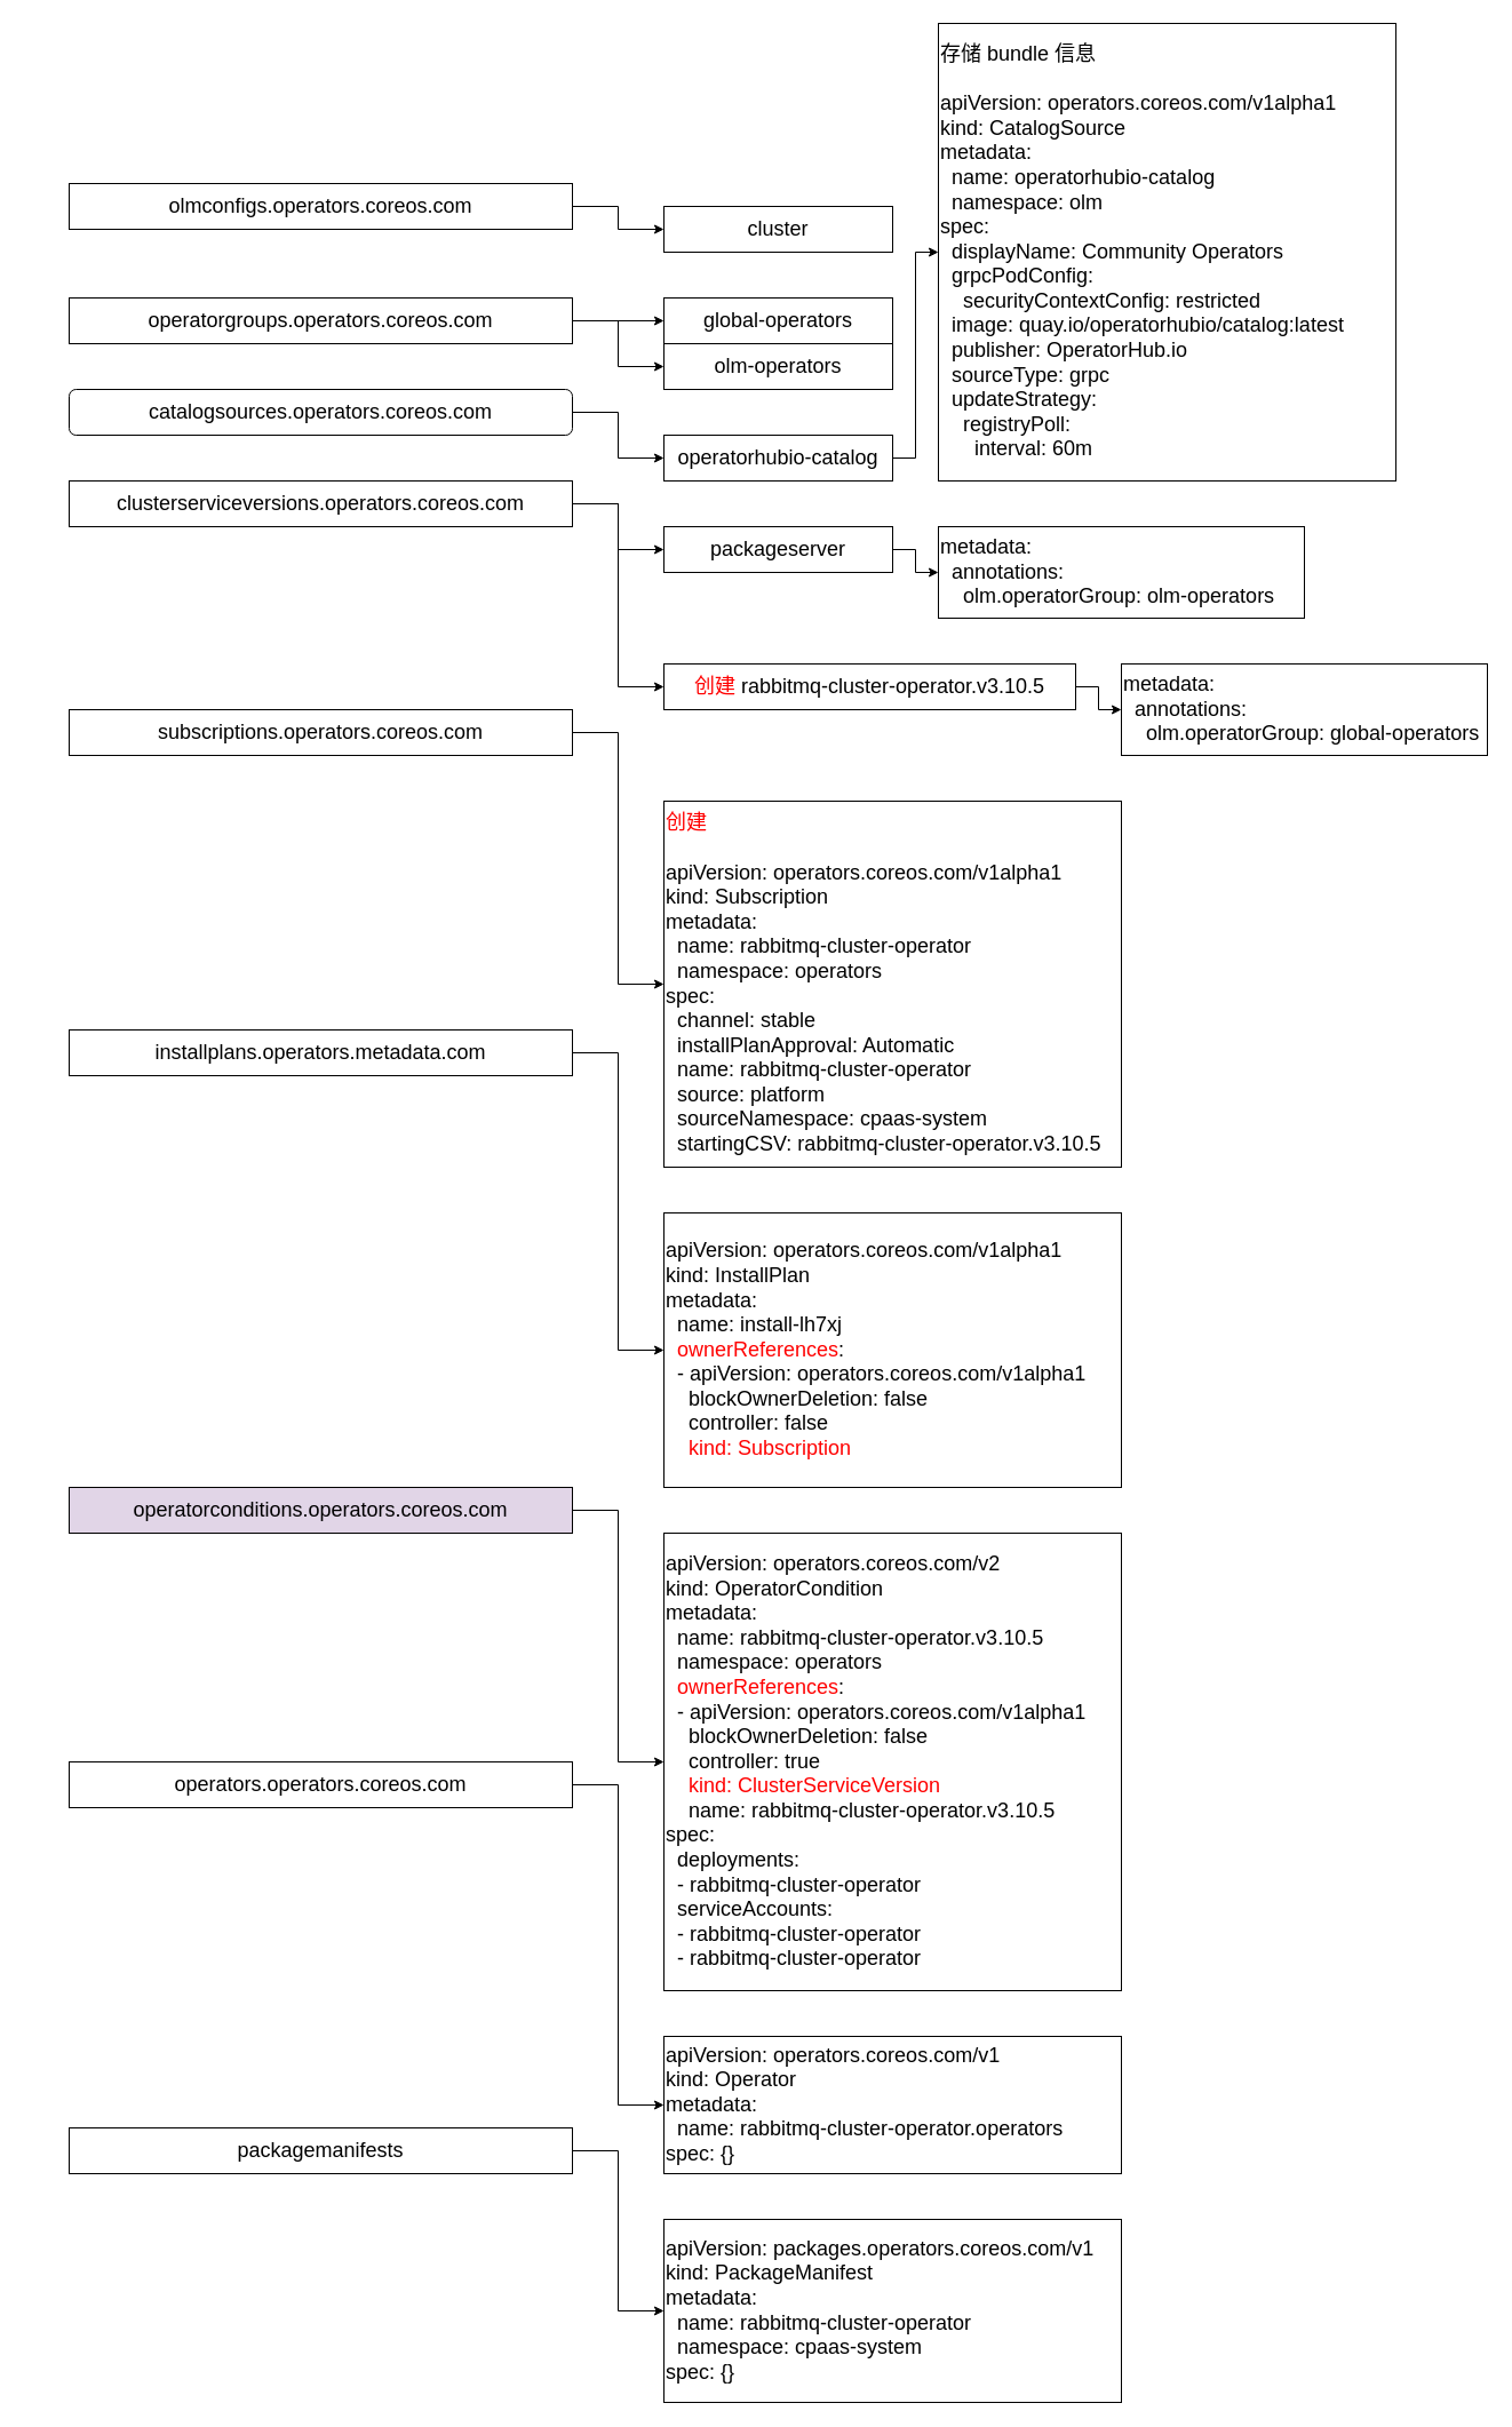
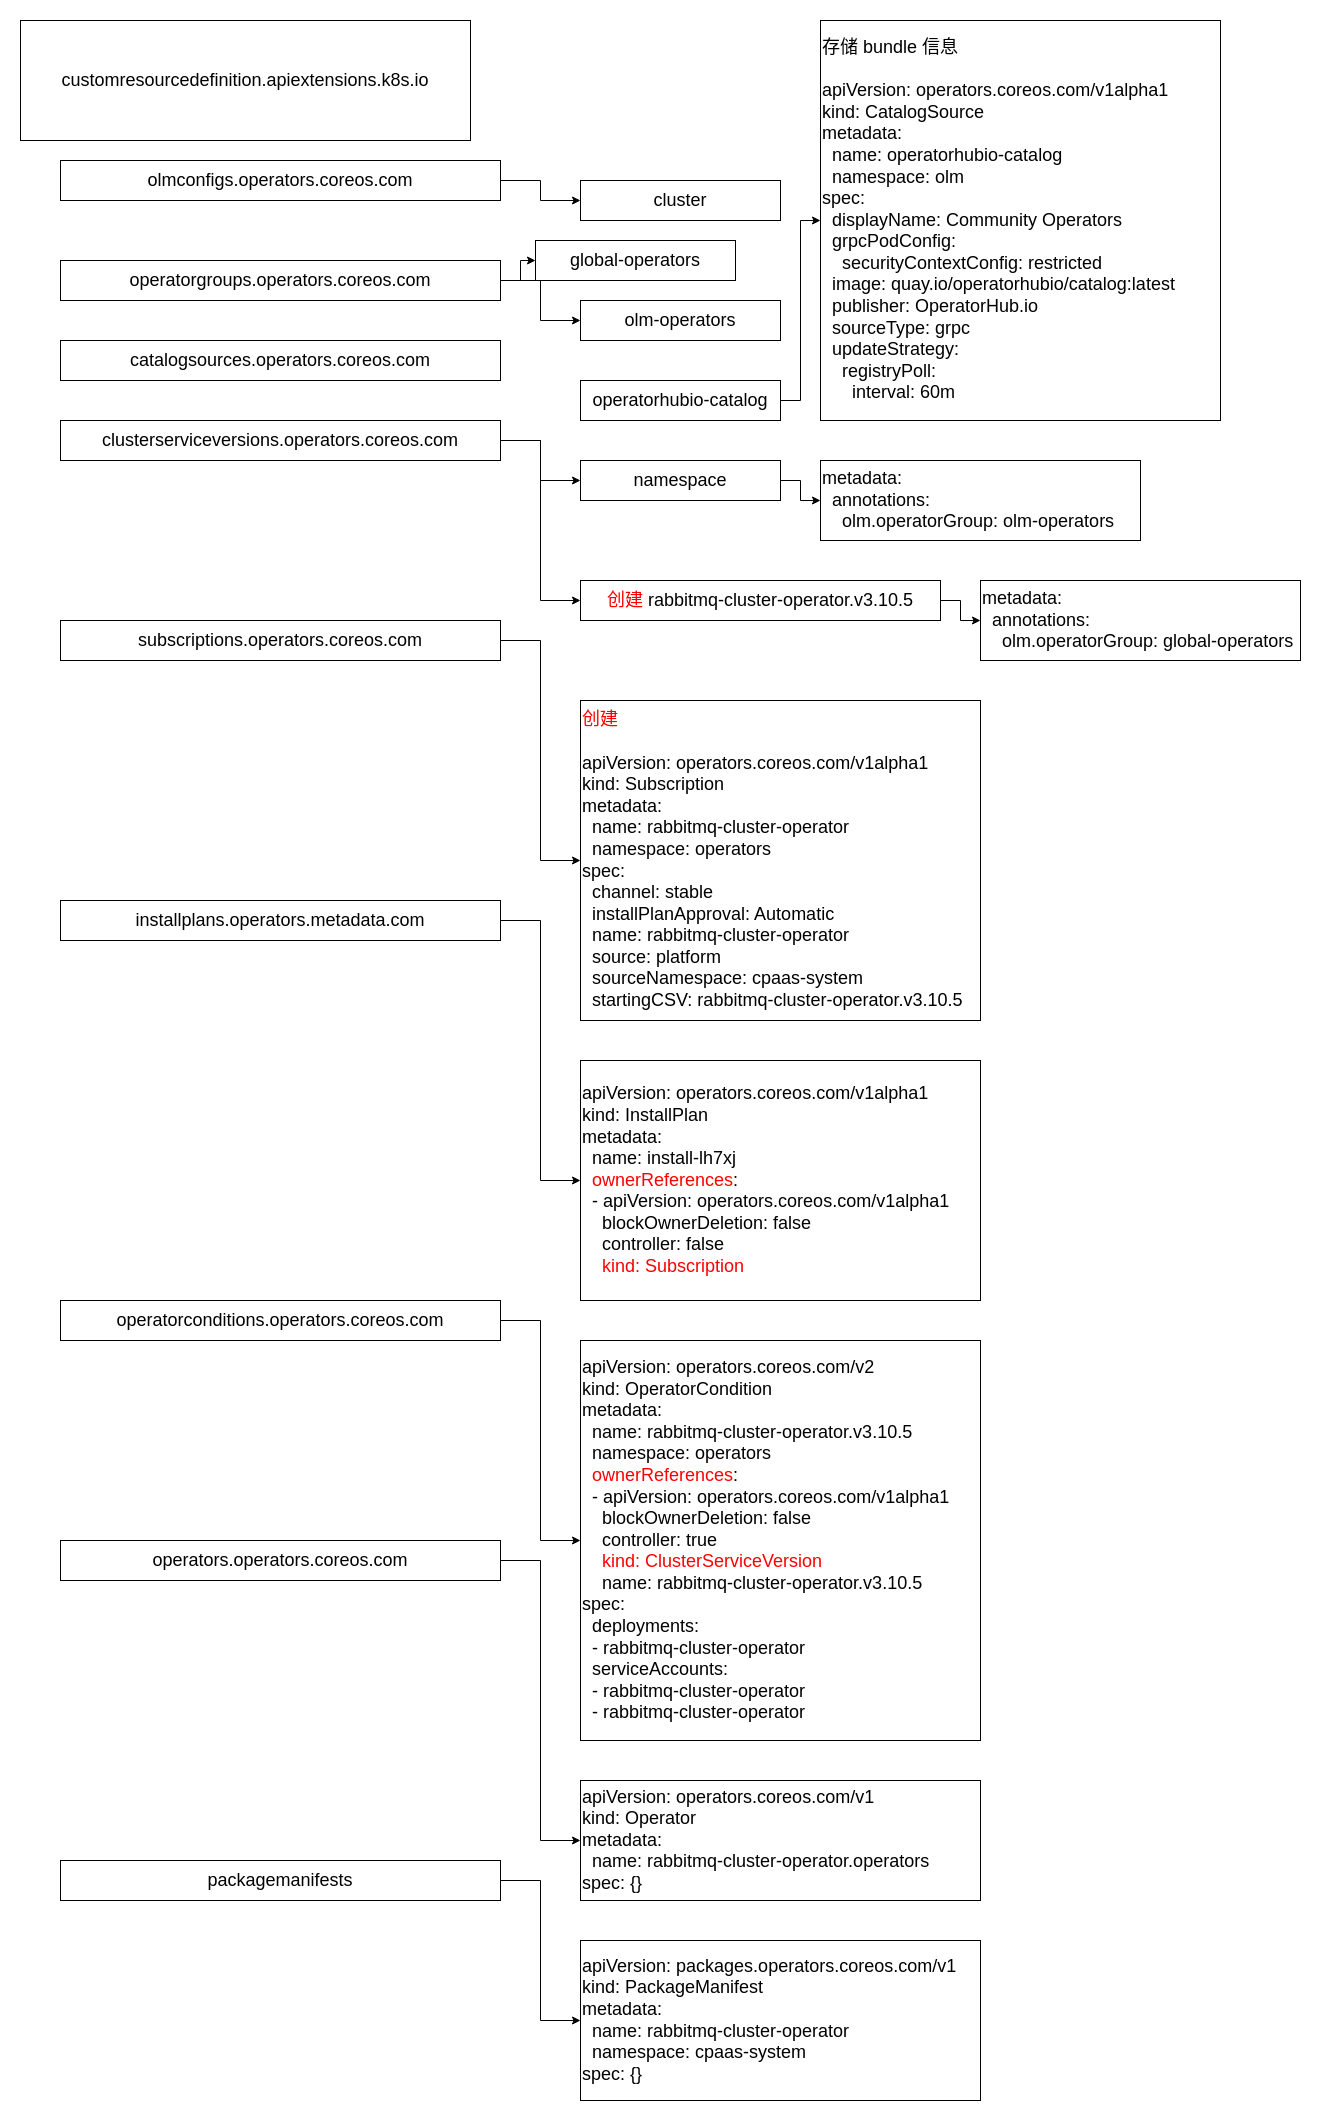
+ <mxCell id="2" value="&lt;font style=&quot;font-size: 18px&quot;&gt;customresourcedefinition.apiextensions.k8s.io&lt;/font&gt;" style="rounded=0;whiteSpace=wrap;html=1;" parent="1" vertex="1"><mxGeometry x="20" y="20" width="450" height="120" as="geometry" /></mxCell>
- <mxCell id="22" value="&lt;font style=&quot;font-size: 18px&quot;&gt;global-operators&lt;/font&gt;" style="rounded=0;whiteSpace=wrap;html=1;" parent="1" vertex="1"><mxGeometry x="580" y="260" width="200" height="40" as="geometry" /></mxCell>
+ <mxCell id="22" value="&lt;font style=&quot;font-size: 18px&quot;&gt;global-operators&lt;/font&gt;" style="rounded=0;whiteSpace=wrap;html=1;" parent="1" vertex="1"><mxGeometry x="535" y="240" width="200" height="40" as="geometry" /></mxCell>
- <mxCell id="9" value="&lt;font style=&quot;font-size: 18px&quot;&gt;catalogsources.operators.coreos.com&lt;/font&gt;" style="whiteSpace=wrap;html=1;rounded=1;" parent="1" vertex="1"><mxGeometry x="60" y="340" width="440" height="40" as="geometry" /></mxCell>
+ <mxCell id="9" value="&lt;font style=&quot;font-size: 18px&quot;&gt;catalogsources.operators.coreos.com&lt;/font&gt;" style="rounded=0;whiteSpace=wrap;html=1;" parent="1" vertex="1"><mxGeometry x="60" y="340" width="440" height="40" as="geometry" /></mxCell>
- <mxCell id="8" style="edgeStyle=orthogonalEdgeStyle;rounded=0;orthogonalLoop=1;jettySize=auto;html=1;entryX=0;entryY=0.5;entryDx=0;entryDy=0;" parent="1" source="9" target="25" edge="1"><mxGeometry relative="1" as="geometry" /></mxCell>
- <mxCell id="27" value="&lt;font style=&quot;font-size: 18px&quot;&gt;packageserver&lt;/font&gt;" style="rounded=0;whiteSpace=wrap;html=1;" parent="1" vertex="1"><mxGeometry x="580" y="460" width="200" height="40" as="geometry" /></mxCell>
+ <mxCell id="27" value="&lt;font style=&quot;font-size: 18px&quot;&gt;namespace&lt;/font&gt;" style="rounded=0;whiteSpace=wrap;html=1;" parent="1" vertex="1"><mxGeometry x="580" y="460" width="200" height="40" as="geometry" /></mxCell>
- <mxCell id="18" value="&lt;font style=&quot;font-size: 18px&quot;&gt;operatorconditions.operators.coreos.com&lt;/font&gt;" style="rounded=0;whiteSpace=wrap;html=1;fillColor=#e1d5e7;" parent="1" vertex="1"><mxGeometry x="60" y="1300" width="440" height="40" as="geometry" /></mxCell>
+ <mxCell id="18" value="&lt;font style=&quot;font-size: 18px&quot;&gt;operatorconditions.operators.coreos.com&lt;/font&gt;" style="rounded=0;whiteSpace=wrap;html=1;" parent="1" vertex="1"><mxGeometry x="60" y="1300" width="440" height="40" as="geometry" /></mxCell>
